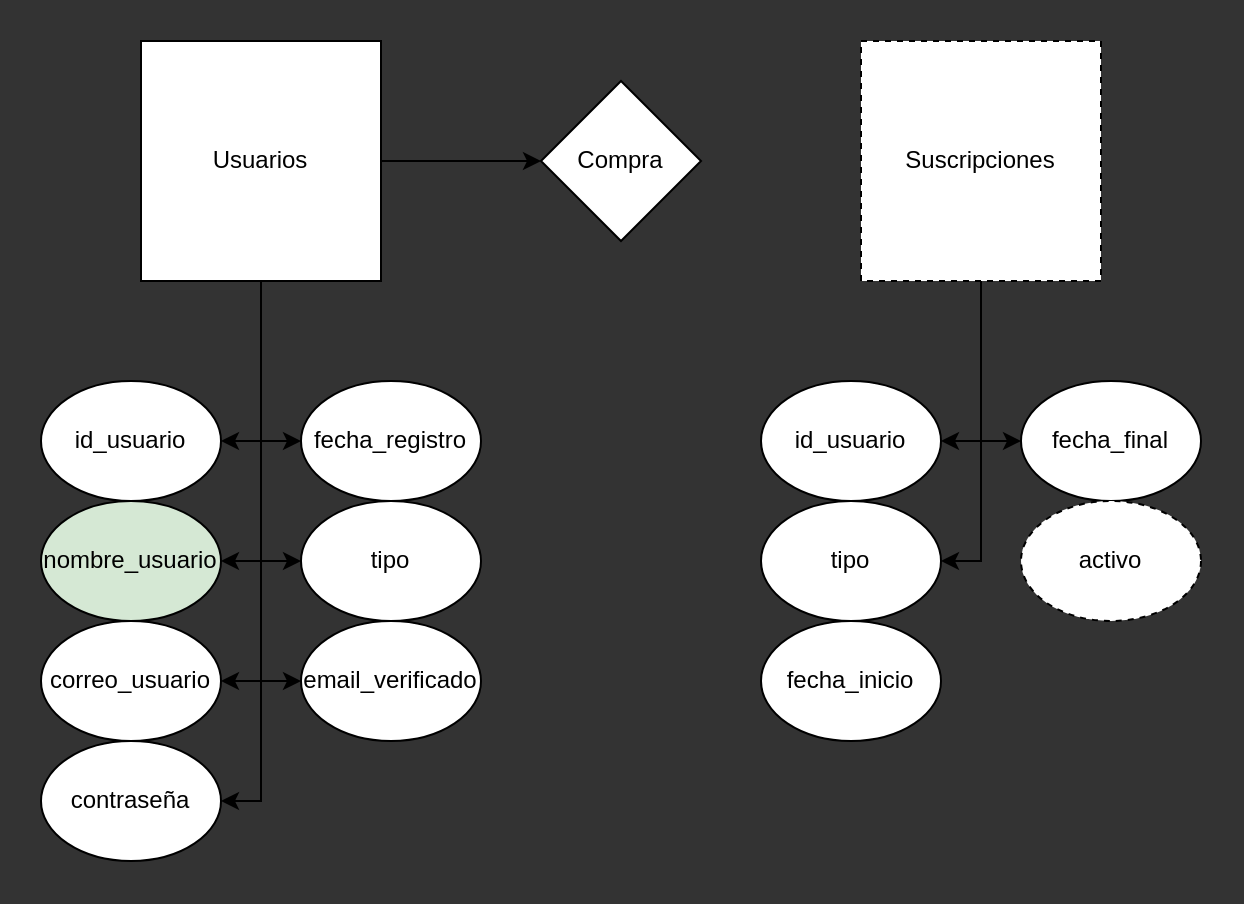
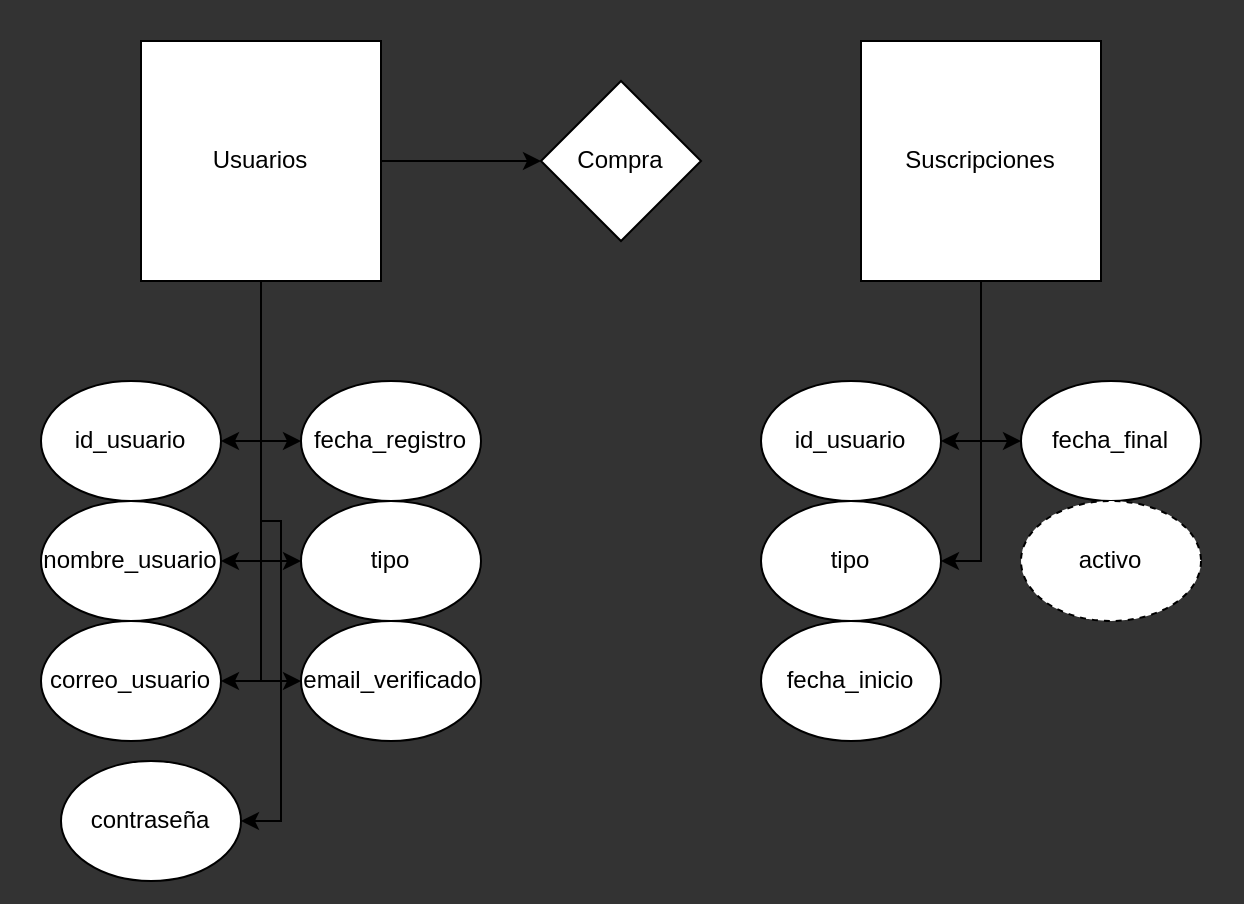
- <mxCell id="21" value="Suscripciones" style="whiteSpace=wrap;html=1;aspect=fixed;dashed=1;" vertex="1" parent="1"><mxGeometry x="430" y="20" width="120" height="120" as="geometry" /></mxCell>
+ <mxCell id="21" value="Suscripciones" style="whiteSpace=wrap;html=1;aspect=fixed;" vertex="1" parent="1"><mxGeometry x="430" y="20" width="120" height="120" as="geometry" /></mxCell>
- <mxCell id="12" value="nombre_usuario" style="ellipse;whiteSpace=wrap;html=1;fillColor=#d5e8d4;" vertex="1" parent="1"><mxGeometry x="20" y="250" width="90" height="60" as="geometry" /></mxCell>
+ <mxCell id="12" value="nombre_usuario" style="ellipse;whiteSpace=wrap;html=1;" vertex="1" parent="1"><mxGeometry x="20" y="250" width="90" height="60" as="geometry" /></mxCell>
- <mxCell id="14" value="contraseña" style="ellipse;whiteSpace=wrap;html=1;" vertex="1" parent="1"><mxGeometry x="20" y="370" width="90" height="60" as="geometry" /></mxCell>
+ <mxCell id="14" value="contraseña" style="ellipse;whiteSpace=wrap;html=1;" vertex="1" parent="1"><mxGeometry x="30" y="380" width="90" height="60" as="geometry" /></mxCell>
